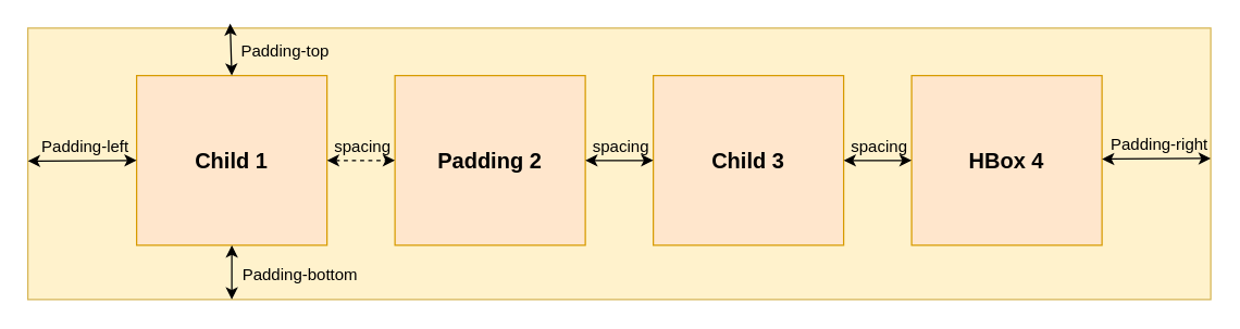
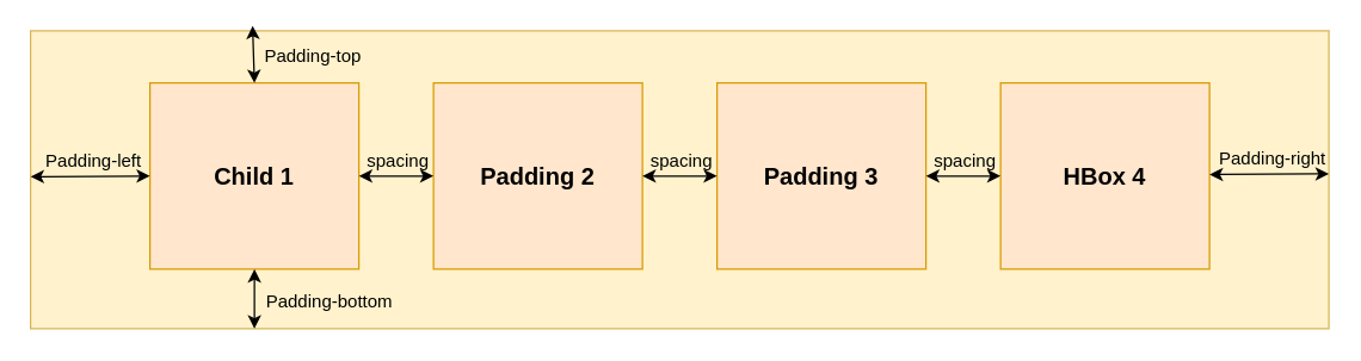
- <mxCell id="7" value="spacing" style="endArrow=classic;startArrow=classic;html=1;fontSize=12;entryX=0;entryY=0.5;entryDx=0;entryDy=0;exitX=1;exitY=0.5;exitDx=0;exitDy=0;labelBackgroundColor=none;dashed=1;" edge="1" parent="1" source="3" target="4"><mxGeometry x="0.057" y="10" width="50" height="50" relative="1" as="geometry"><mxPoint x="230" y="140" as="sourcePoint" /><mxPoint x="300" y="140" as="targetPoint" /><Array as="points" /><mxPoint as="offset" /></mxGeometry></mxCell>
+ <mxCell id="7" value="spacing" style="endArrow=classic;startArrow=classic;html=1;fontSize=12;entryX=0;entryY=0.5;entryDx=0;entryDy=0;exitX=1;exitY=0.5;exitDx=0;exitDy=0;labelBackgroundColor=none;" edge="1" parent="1" source="3" target="4"><mxGeometry x="0.057" y="10" width="50" height="50" relative="1" as="geometry"><mxPoint x="230" y="140" as="sourcePoint" /><mxPoint x="300" y="140" as="targetPoint" /><Array as="points" /><mxPoint as="offset" /></mxGeometry></mxCell>
- <mxCell id="5" value="Child 3" style="rounded=0;whiteSpace=wrap;html=1;fillColor=#ffe6cc;strokeColor=#d79b00;fontSize=16;fontStyle=1" vertex="1" parent="1"><mxGeometry x="480" y="55" width="140" height="125" as="geometry" /></mxCell>
+ <mxCell id="5" value="Padding 3" style="rounded=0;whiteSpace=wrap;html=1;fillColor=#ffe6cc;strokeColor=#d79b00;fontSize=16;fontStyle=1" vertex="1" parent="1"><mxGeometry x="480" y="55" width="140" height="125" as="geometry" /></mxCell>
